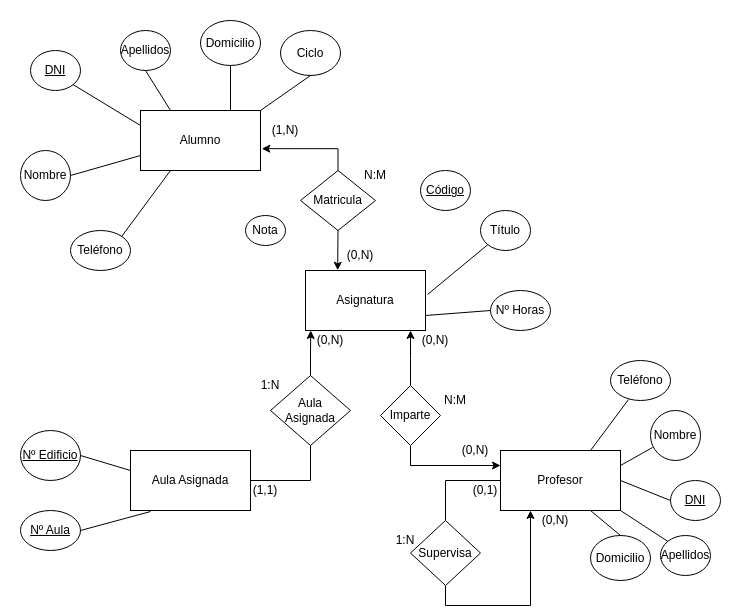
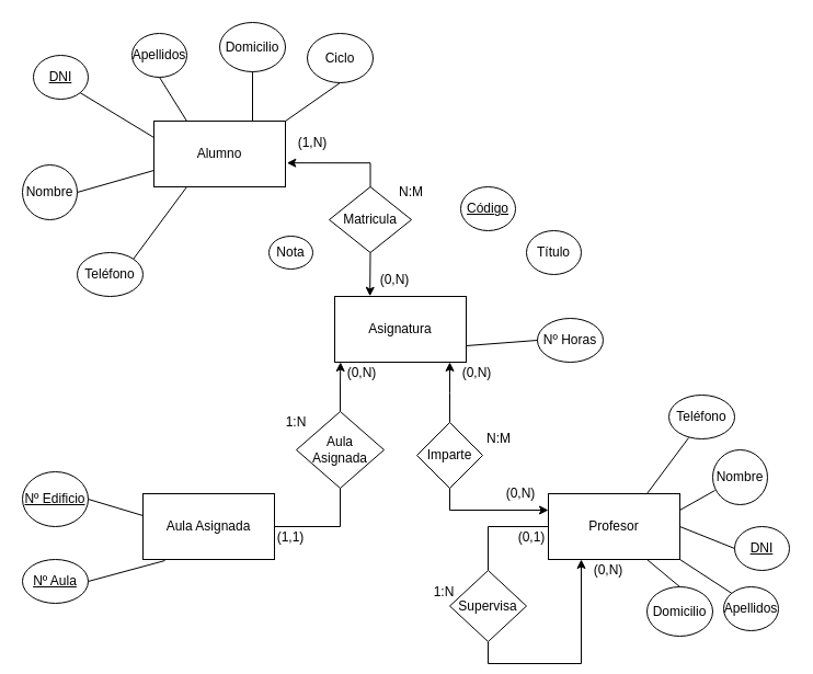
- <mxCell id="48" value="" style="endArrow=none;html=1;rounded=0;entryX=0;entryY=1;entryDx=0;entryDy=0;exitX=1.017;exitY=0.4;exitDx=0;exitDy=0;exitPerimeter=0;" edge="1" parent="1" source="8" target="10"><mxGeometry width="50" height="50" relative="1" as="geometry"><mxPoint x="425" y="285" as="sourcePoint" /><mxPoint x="490" y="280" as="targetPoint" /></mxGeometry></mxCell>
